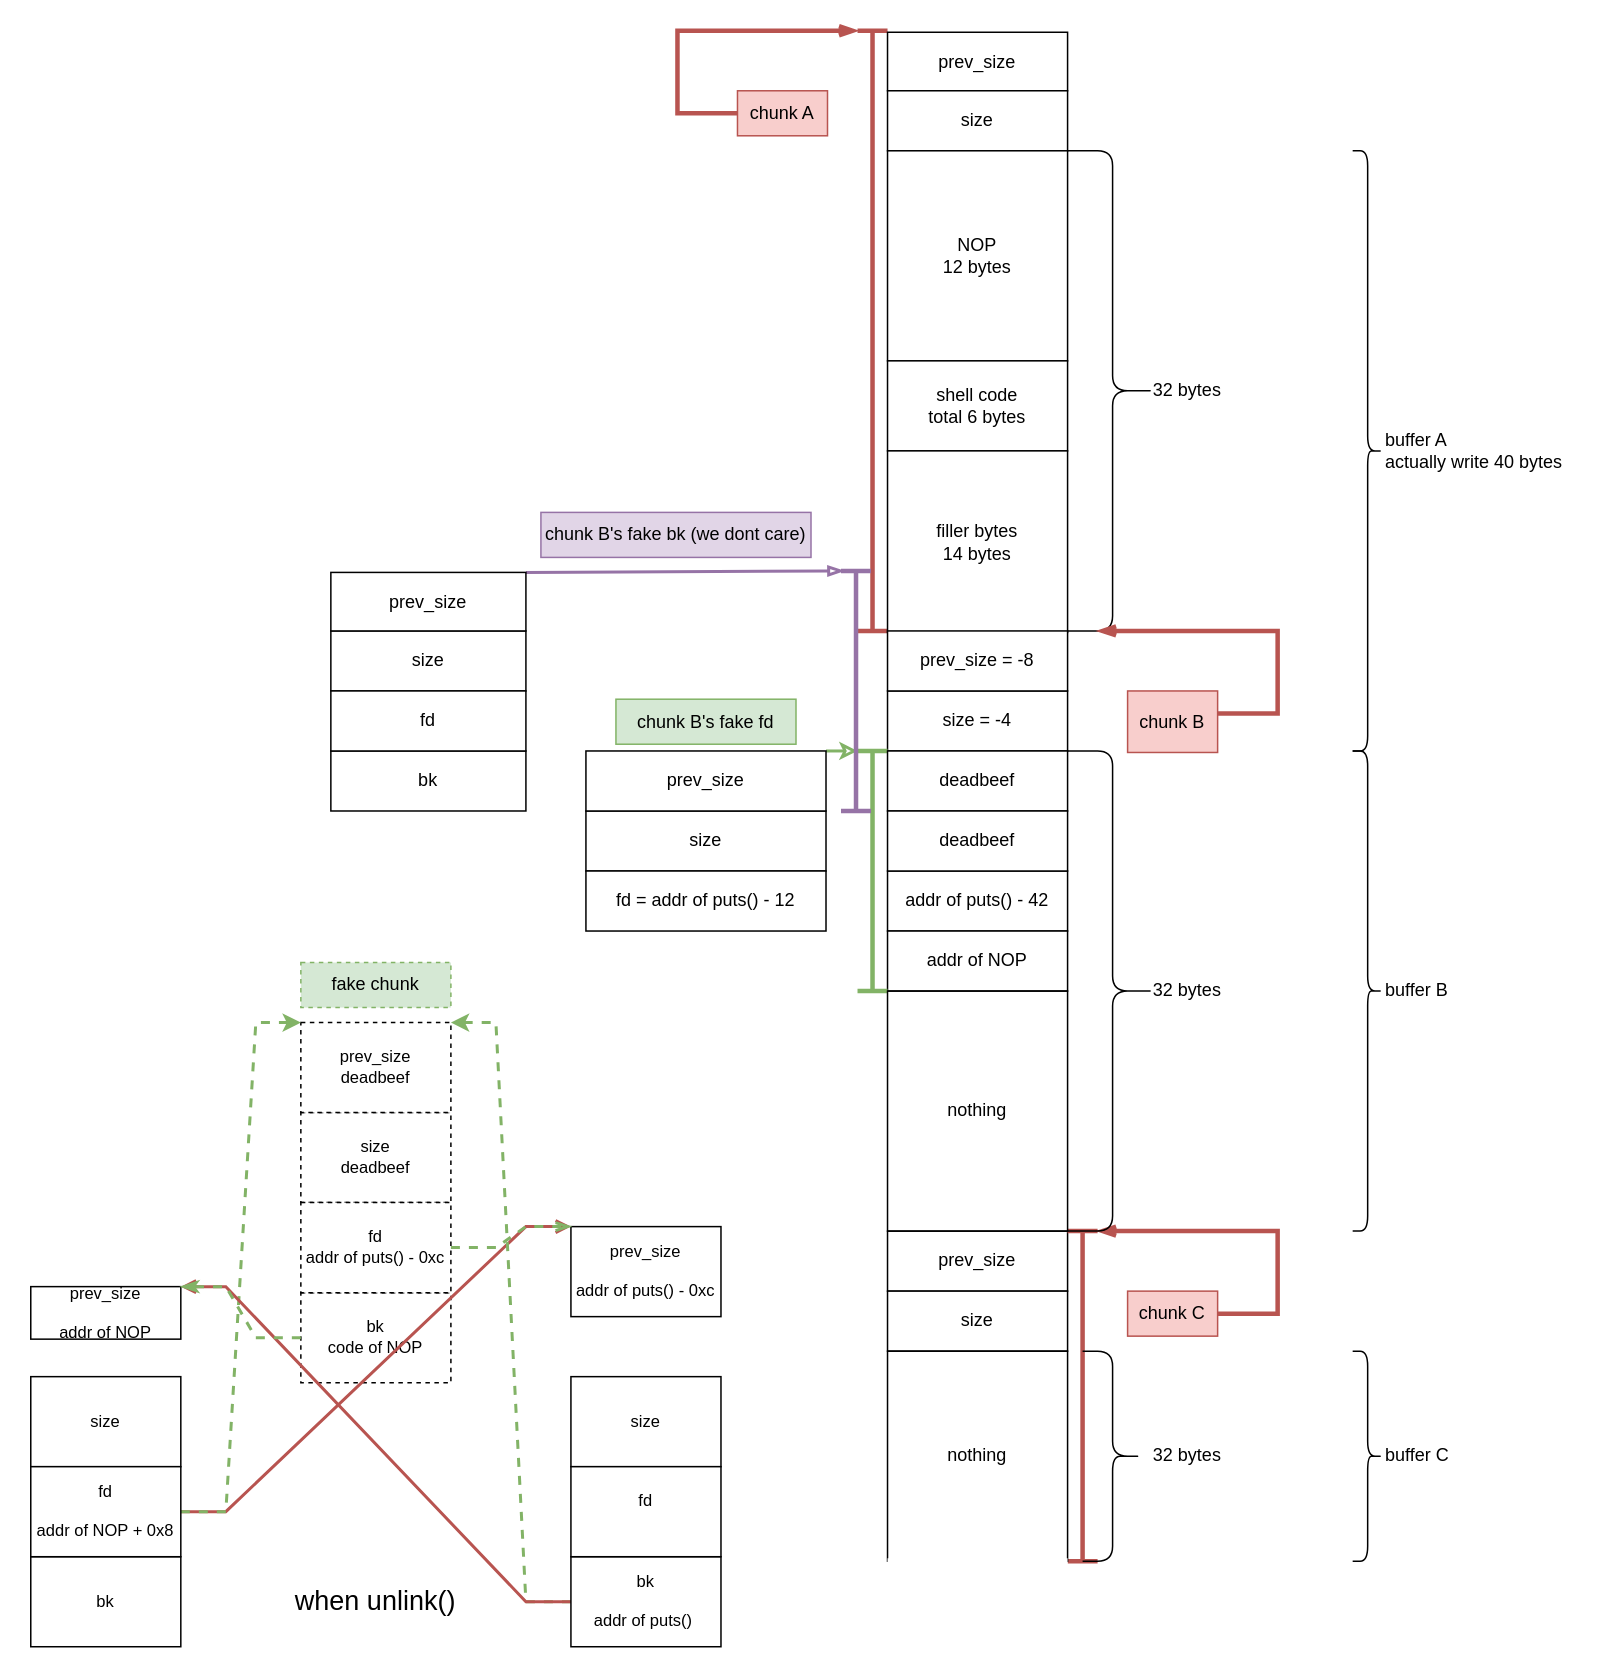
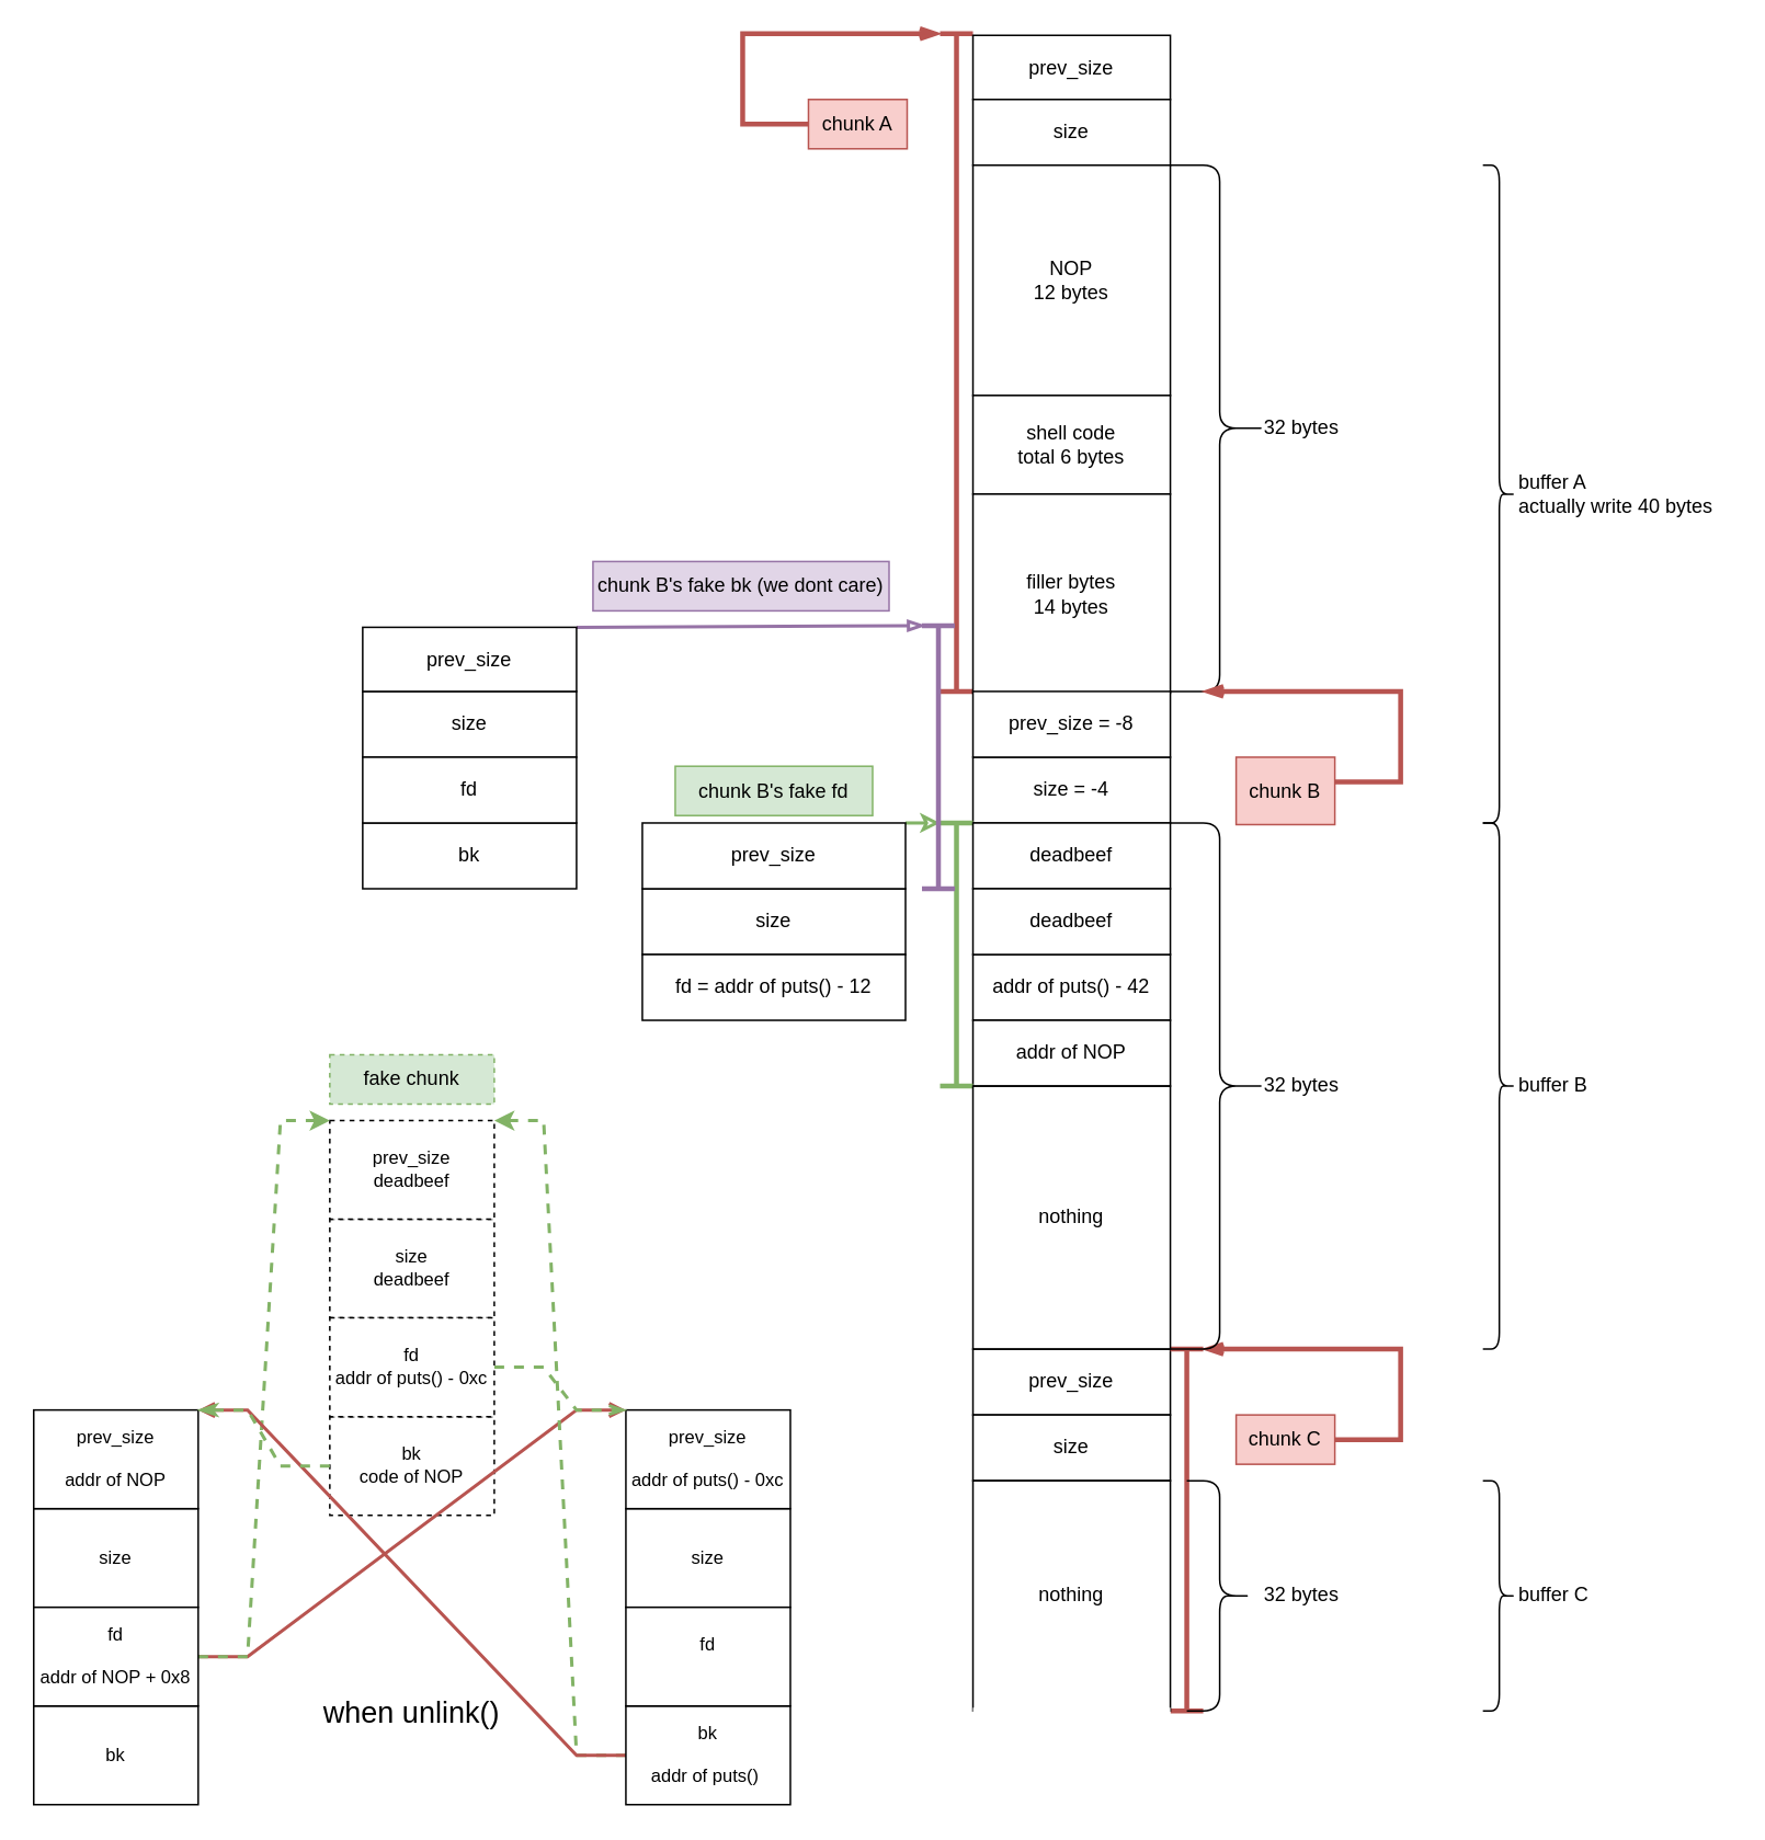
- <mxCell id="66" value="prev_size&lt;br style=&quot;font-size: 11px;&quot;&gt;&lt;br style=&quot;font-size: 11px;&quot;&gt;addr of puts() - 0xc" style="rounded=0;whiteSpace=wrap;html=1;fontSize=11;" parent="1" vertex="1"><mxGeometry x="380" y="817" width="100" height="60" as="geometry" /></mxCell>
+ <mxCell id="66" value="prev_size&lt;br style=&quot;font-size: 11px;&quot;&gt;&lt;br style=&quot;font-size: 11px;&quot;&gt;addr of puts() - 0xc" style="rounded=0;whiteSpace=wrap;html=1;fontSize=11;" parent="1" vertex="1"><mxGeometry x="380" y="857" width="100" height="60" as="geometry" /></mxCell>
- <mxCell id="67" value="prev_size&lt;br style=&quot;font-size: 11px;&quot;&gt;&lt;br style=&quot;font-size: 11px;&quot;&gt;addr of NOP" style="rounded=0;whiteSpace=wrap;html=1;fontSize=11;" parent="1" vertex="1"><mxGeometry x="20" y="857" width="100" height="35" as="geometry" /></mxCell>
+ <mxCell id="67" value="prev_size&lt;br style=&quot;font-size: 11px;&quot;&gt;&lt;br style=&quot;font-size: 11px;&quot;&gt;addr of NOP" style="rounded=0;whiteSpace=wrap;html=1;fontSize=11;" parent="1" vertex="1"><mxGeometry x="20" y="857" width="100" height="60" as="geometry" /></mxCell>
- <mxCell id="70" value="when unlink()" style="text;html=1;strokeColor=none;fillColor=none;align=center;verticalAlign=middle;whiteSpace=wrap;rounded=0;dashed=1;fontSize=18;" parent="1" vertex="1"><mxGeometry x="185" y="1052" width="130" height="30" as="geometry" /></mxCell>
+ <mxCell id="70" value="when unlink()" style="text;html=1;strokeColor=none;fillColor=none;align=center;verticalAlign=middle;whiteSpace=wrap;rounded=0;dashed=1;fontSize=18;" parent="1" vertex="1"><mxGeometry x="185" y="1027" width="130" height="30" as="geometry" /></mxCell>
